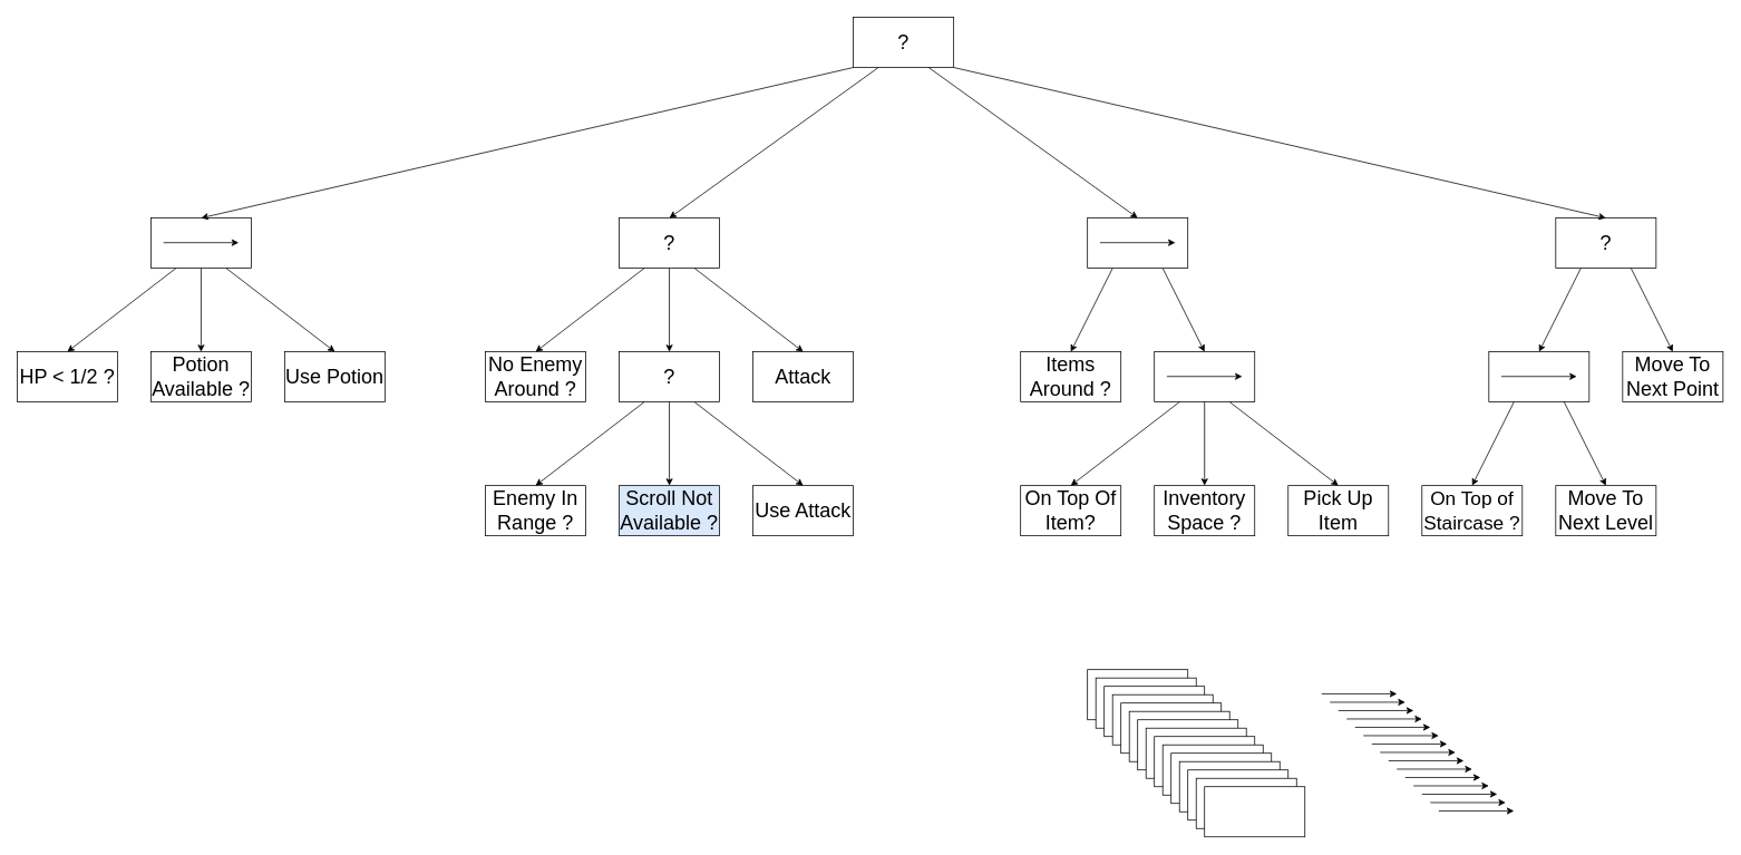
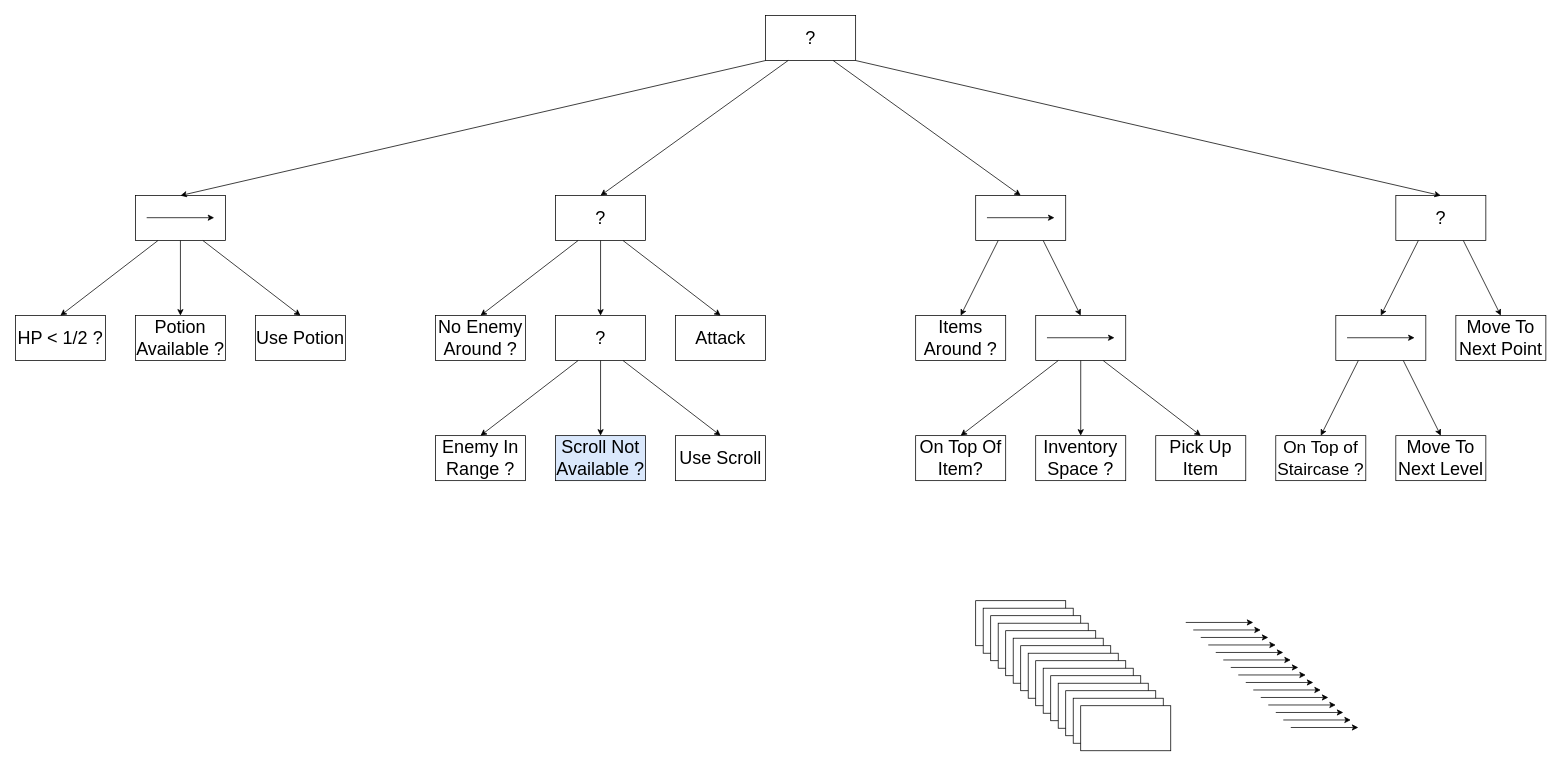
- <mxCell id="35" value="Use Attack" style="rounded=0;whiteSpace=wrap;html=1;fontSize=24;" parent="1" vertex="1"><mxGeometry x="900" y="580" width="120" height="60" as="geometry" /></mxCell>
+ <mxCell id="35" value="Use Scroll" style="rounded=0;whiteSpace=wrap;html=1;fontSize=24;" parent="1" vertex="1"><mxGeometry x="900" y="580" width="120" height="60" as="geometry" /></mxCell>
